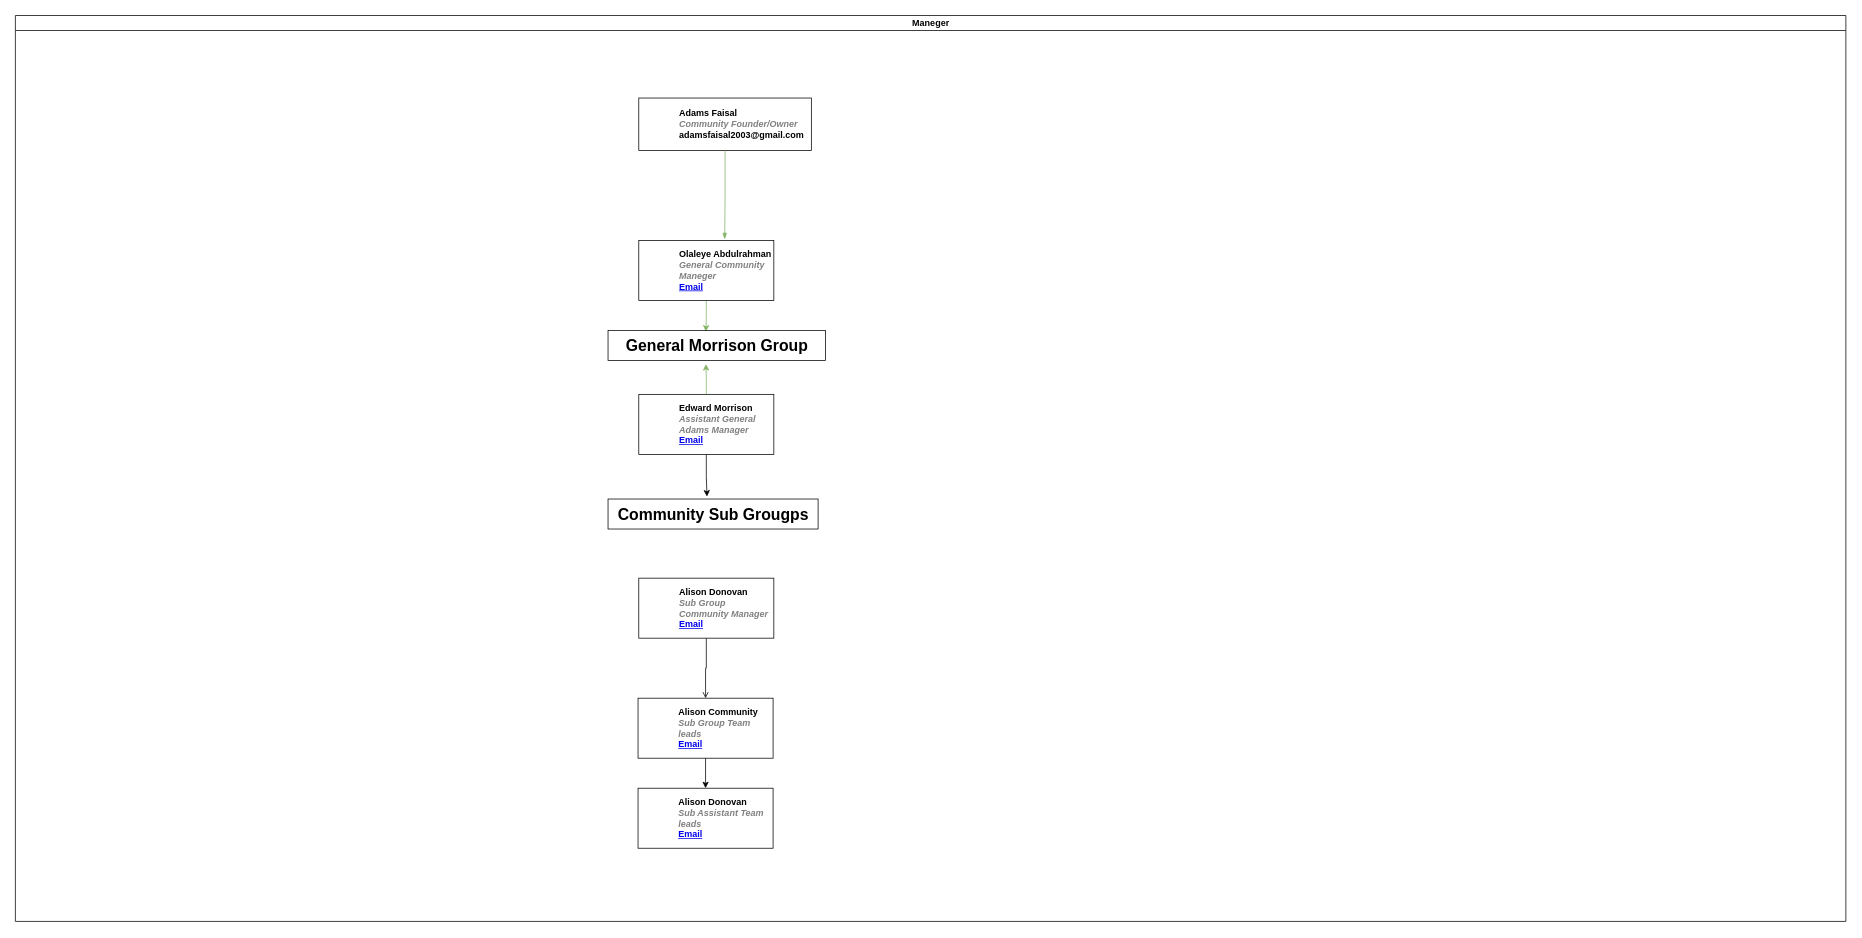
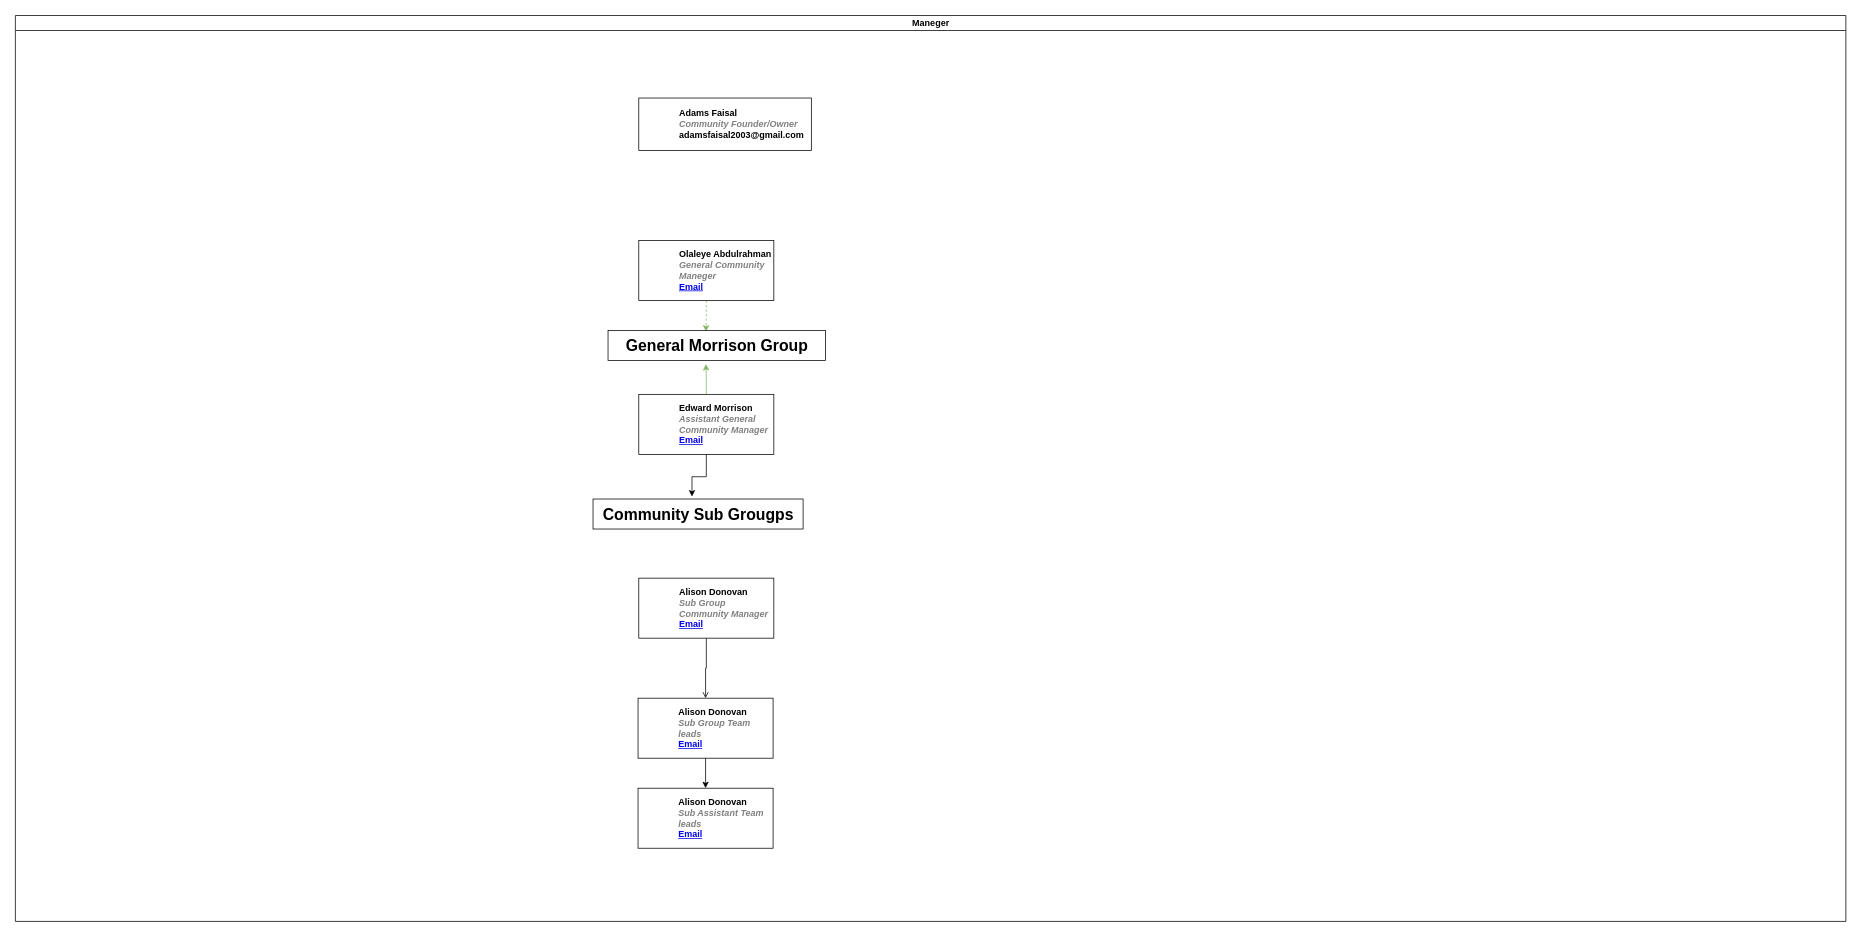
- <mxCell id="7" value="" style="endArrow=blockThin;endFill=1;fontSize=11;edgeStyle=elbowEdgeStyle;elbow=vertical;rounded=0;entryX=0.636;entryY=-0.022;entryDx=0;entryDy=0;entryPerimeter=0;fillColor=#d5e8d4;strokeColor=#82b366;" parent="2" source="3" target="9" edge="1"><mxGeometry relative="1" as="geometry" /></mxCell>
- <mxCell id="8" style="edgeStyle=orthogonalEdgeStyle;rounded=0;orthogonalLoop=1;jettySize=auto;html=1;exitX=0.5;exitY=1;exitDx=0;exitDy=0;entryX=0.45;entryY=0.035;entryDx=0;entryDy=0;entryPerimeter=0;fillColor=#d5e8d4;strokeColor=#82b366;" edge="1" parent="2" source="9" target="10"><mxGeometry relative="1" as="geometry" /></mxCell>
+ <mxCell id="8" style="edgeStyle=orthogonalEdgeStyle;rounded=0;orthogonalLoop=1;jettySize=auto;html=1;exitX=0.5;exitY=1;exitDx=0;exitDy=0;entryX=0.45;entryY=0.035;entryDx=0;entryDy=0;entryPerimeter=0;fillColor=#d5e8d4;strokeColor=#82b366;dashed=1;" edge="1" parent="2" source="9" target="10"><mxGeometry relative="1" as="geometry" /></mxCell>
- <mxCell id="6" value="Edward Morrison&lt;br&gt;&lt;i style=&quot;&quot;&gt;&lt;font color=&quot;#808080&quot;&gt;Assistant&amp;nbsp;General Adams Manager&lt;/font&gt;&lt;/i&gt;&lt;br&gt;&lt;a href=&quot;mailto:me@example.com&quot;&gt;Email&lt;/a&gt;" style="label;image=https://cdn3.iconfinder.com/data/icons/user-avatars-1/512/users-10-3-128.png;whiteSpace=wrap;html=1;rounded=0;glass=0;treeFolding=1;treeMoving=1;" parent="2" vertex="1"><mxGeometry x="831" y="505" width="180" height="80" as="geometry" /></mxCell>
+ <mxCell id="6" value="Edward Morrison&lt;br&gt;&lt;i style=&quot;&quot;&gt;&lt;font color=&quot;#808080&quot;&gt;Assistant&amp;nbsp;General Community Manager&lt;/font&gt;&lt;/i&gt;&lt;br&gt;&lt;a href=&quot;mailto:me@example.com&quot;&gt;Email&lt;/a&gt;" style="label;image=https://cdn3.iconfinder.com/data/icons/user-avatars-1/512/users-10-3-128.png;whiteSpace=wrap;html=1;rounded=0;glass=0;treeFolding=1;treeMoving=1;" parent="2" vertex="1"><mxGeometry x="831" y="505" width="180" height="80" as="geometry" /></mxCell>
- <mxCell id="14" value="&lt;b&gt;&lt;font style=&quot;font-size: 21px;&quot;&gt;Community Sub Grougps&lt;/font&gt;&lt;/b&gt;" style="text;html=1;align=center;verticalAlign=middle;resizable=0;points=[];autosize=1;strokeColor=default;fillColor=none;" vertex="1" parent="2"><mxGeometry x="790" y="644.5" width="280" height="40" as="geometry" /></mxCell>
+ <mxCell id="14" value="&lt;b&gt;&lt;font style=&quot;font-size: 21px;&quot;&gt;Community Sub Grougps&lt;/font&gt;&lt;/b&gt;" style="text;html=1;align=center;verticalAlign=middle;resizable=0;points=[];autosize=1;strokeColor=default;fillColor=none;" vertex="1" parent="2"><mxGeometry x="770" y="644.5" width="280" height="40" as="geometry" /></mxCell>
- <mxCell id="13" value="Alison Community&lt;br&gt;&lt;font color=&quot;#808080&quot;&gt;&lt;i&gt;Sub Group Team leads&lt;/i&gt;&lt;/font&gt;&lt;br&gt;&lt;a href=&quot;mailto:me@example.com&quot;&gt;Email&lt;/a&gt;" style="label;image=https://cdn3.iconfinder.com/data/icons/user-avatars-1/512/users-2-128.png;whiteSpace=wrap;html=1;rounded=0;glass=0;" vertex="1" parent="2"><mxGeometry x="830" y="910" width="180" height="80" as="geometry" /></mxCell>
+ <mxCell id="13" value="Alison Donovan&lt;br&gt;&lt;font color=&quot;#808080&quot;&gt;&lt;i&gt;Sub Group Team leads&lt;/i&gt;&lt;/font&gt;&lt;br&gt;&lt;a href=&quot;mailto:me@example.com&quot;&gt;Email&lt;/a&gt;" style="label;image=https://cdn3.iconfinder.com/data/icons/user-avatars-1/512/users-2-128.png;whiteSpace=wrap;html=1;rounded=0;glass=0;" vertex="1" parent="2"><mxGeometry x="830" y="910" width="180" height="80" as="geometry" /></mxCell>
